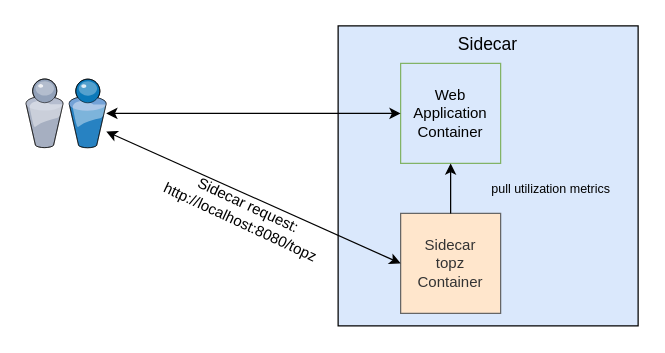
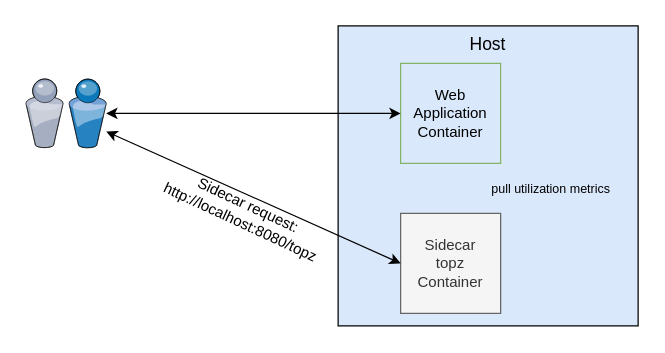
- <mxCell id="2" value="Sidecar" style="whiteSpace=wrap;html=1;fillColor=#dae8fc;fontSize=14;verticalAlign=top;" parent="1" vertex="1"><mxGeometry x="270" y="20" width="240" height="240" as="geometry" /></mxCell>
+ <mxCell id="2" value="Host" style="whiteSpace=wrap;html=1;fillColor=#dae8fc;fontSize=14;verticalAlign=top;" parent="1" vertex="1"><mxGeometry x="270" y="20" width="240" height="240" as="geometry" /></mxCell>
- <mxCell id="6" value="" style="endArrow=classic;html=1;exitX=0.5;exitY=0;exitDx=0;exitDy=0;entryX=0.5;entryY=1;entryDx=0;entryDy=0;" edge="1" parent="1" source="5" target="4"><mxGeometry width="50" height="50" relative="1" as="geometry"><mxPoint x="490" y="120" as="sourcePoint" /><mxPoint x="420" y="120" as="targetPoint" /></mxGeometry></mxCell>
- <mxCell id="5" value="&lt;div&gt;Sidecar &lt;br&gt;&lt;/div&gt;&lt;div&gt;topz&lt;/div&gt;&lt;div&gt;Container&lt;br&gt;&lt;/div&gt;" style="whiteSpace=wrap;html=1;aspect=fixed;fillColor=#ffe6cc;strokeColor=#666666;fontColor=#333333;" vertex="1" parent="1"><mxGeometry x="320" y="170" width="80" height="80" as="geometry" /></mxCell>
+ <mxCell id="5" value="&lt;div&gt;Sidecar &lt;br&gt;&lt;/div&gt;&lt;div&gt;topz&lt;/div&gt;&lt;div&gt;Container&lt;br&gt;&lt;/div&gt;" style="whiteSpace=wrap;html=1;aspect=fixed;fillColor=#f5f5f5;strokeColor=#666666;fontColor=#333333;" vertex="1" parent="1"><mxGeometry x="320" y="170" width="80" height="80" as="geometry" /></mxCell>
